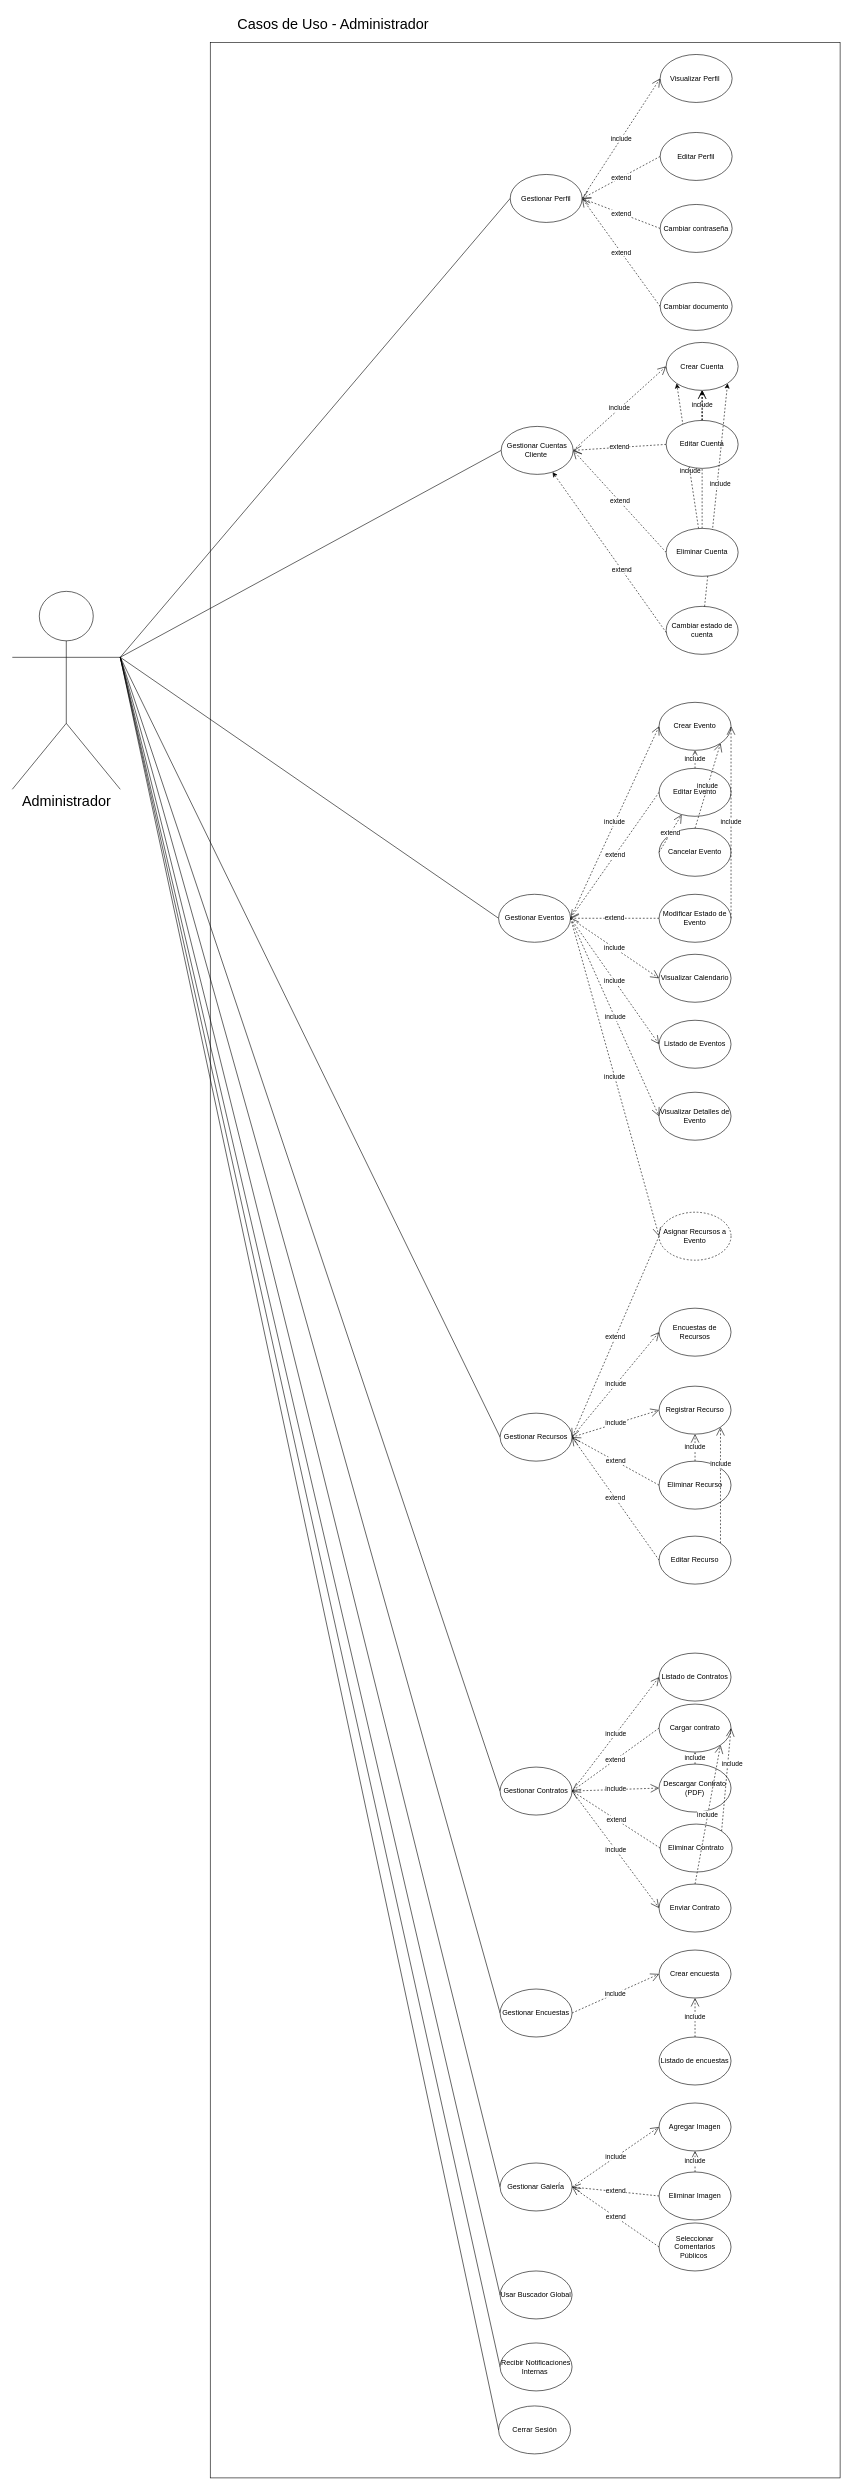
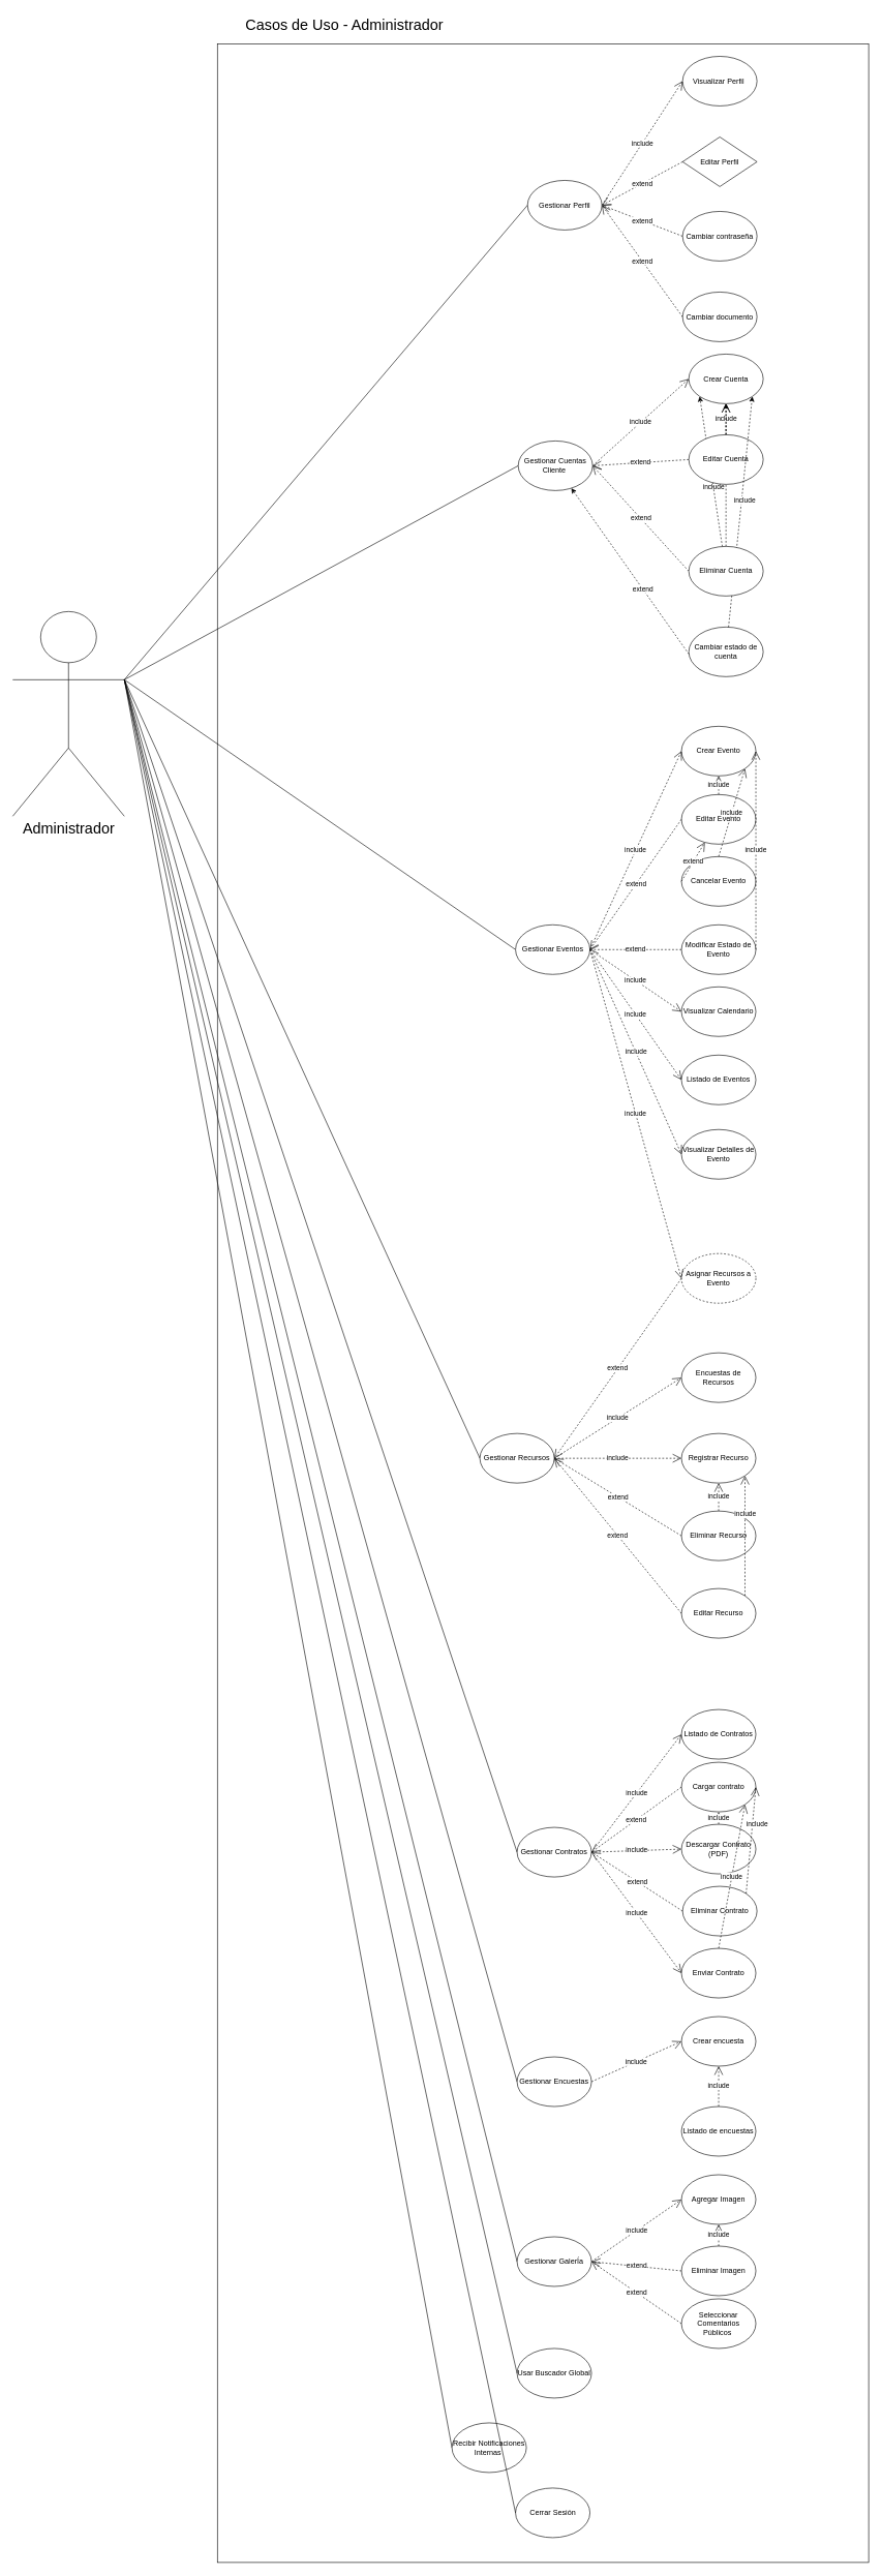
- <mxCell id="34" value="Editar Perfil" style="ellipse;whiteSpace=wrap;html=1;" vertex="1" parent="1"><mxGeometry x="1100" y="220" width="120" height="80" as="geometry" /></mxCell>
+ <mxCell id="34" value="Editar Perfil" style="rhombus;whiteSpace=wrap;html=1;" vertex="1" parent="1"><mxGeometry x="1100" y="220" width="120" height="80" as="geometry" /></mxCell>
- <mxCell id="40" value="Gestionar Recursos" style="ellipse;whiteSpace=wrap;html=1;" vertex="1" parent="1"><mxGeometry x="833.18" y="2355" width="120" height="80" as="geometry" /></mxCell>
+ <mxCell id="40" value="Gestionar Recursos" style="ellipse;whiteSpace=wrap;html=1;" vertex="1" parent="1"><mxGeometry x="773.18" y="2310" width="120" height="80" as="geometry" /></mxCell>
- <mxCell id="26" value="Recibir Notificaciones Internas&amp;nbsp;" style="ellipse;whiteSpace=wrap;html=1;" vertex="1" parent="1"><mxGeometry x="833.18" y="3905" width="120" height="80" as="geometry" /></mxCell>
+ <mxCell id="26" value="Recibir Notificaciones Internas&amp;nbsp;" style="ellipse;whiteSpace=wrap;html=1;" vertex="1" parent="1"><mxGeometry x="728.18" y="3905" width="120" height="80" as="geometry" /></mxCell>
